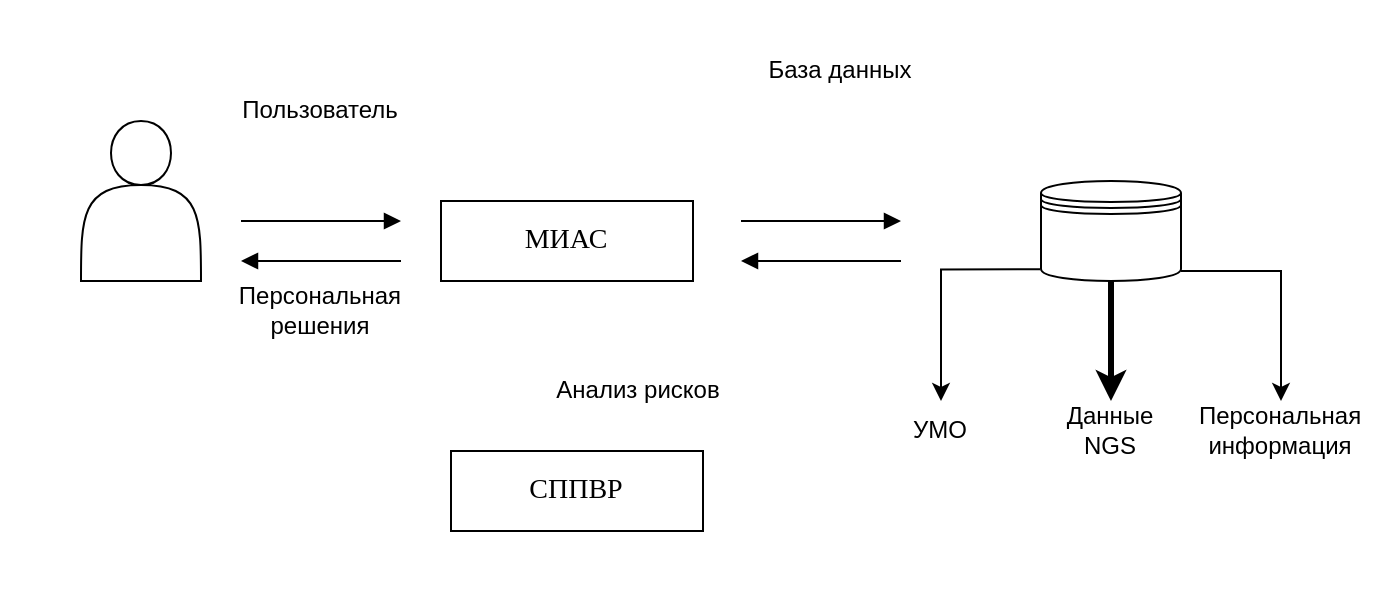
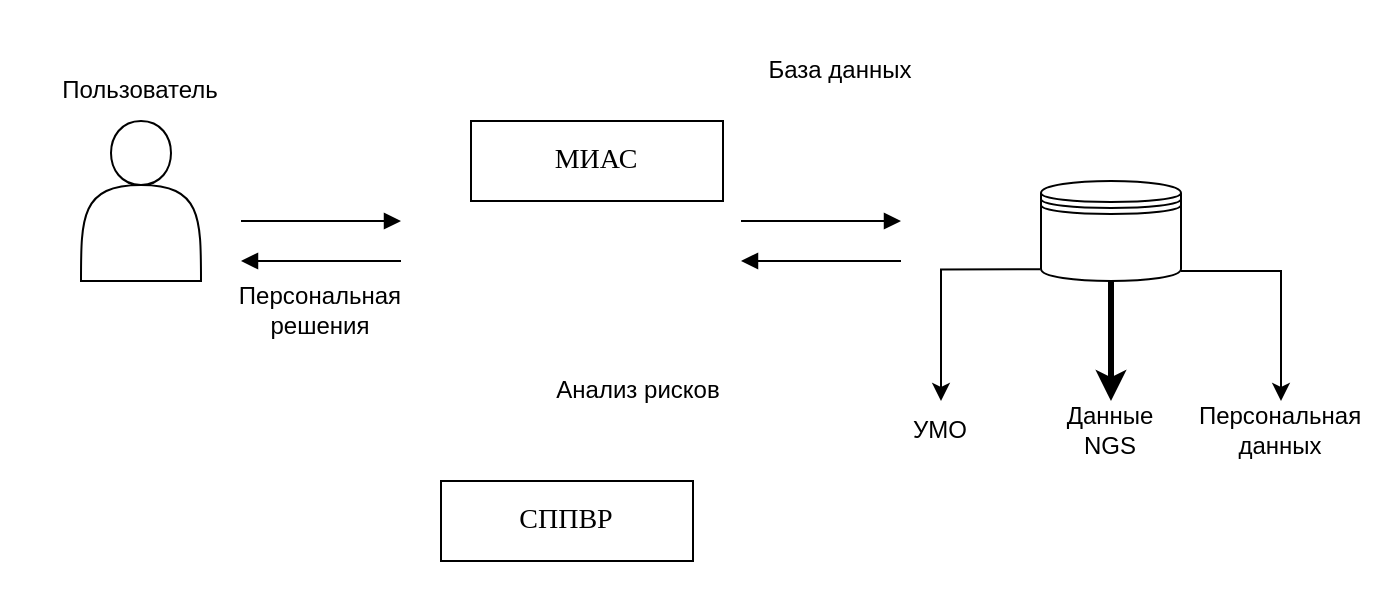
- <mxCell id="8" value="Пользователь" style="text;strokeColor=none;align=center;fillColor=none;html=1;verticalAlign=middle;whiteSpace=wrap;rounded=0;" vertex="1" parent="1"><mxGeometry x="110" y="40" width="100" height="30" as="geometry" /></mxCell>
+ <mxCell id="8" value="Пользователь" style="text;strokeColor=none;align=center;fillColor=none;html=1;verticalAlign=middle;whiteSpace=wrap;rounded=0;" vertex="1" parent="1"><mxGeometry x="20" y="30" width="100" height="30" as="geometry" /></mxCell>
- <mxCell id="7" value="&lt;font face=&quot;Times New Roman&quot; style=&quot;font-size: 14px;&quot;&gt;МИАС&lt;/font&gt;" style="text;strokeColor=default;align=center;fillColor=none;html=1;verticalAlign=middle;whiteSpace=wrap;rounded=0;" vertex="1" parent="1"><mxGeometry x="220" y="100" width="126" height="40" as="geometry" /></mxCell>
+ <mxCell id="7" value="&lt;font face=&quot;Times New Roman&quot; style=&quot;font-size: 14px;&quot;&gt;МИАС&lt;/font&gt;" style="text;strokeColor=default;align=center;fillColor=none;html=1;verticalAlign=middle;whiteSpace=wrap;rounded=0;" vertex="1" parent="1"><mxGeometry x="235" y="60" width="126" height="40" as="geometry" /></mxCell>
- <mxCell id="16" value="Персональная информация" style="text;strokeColor=none;align=center;fillColor=none;html=1;verticalAlign=middle;whiteSpace=wrap;rounded=0;" vertex="1" parent="1"><mxGeometry x="610" y="200" width="60" height="30" as="geometry" /></mxCell>
+ <mxCell id="16" value="Персональная данных" style="text;strokeColor=none;align=center;fillColor=none;html=1;verticalAlign=middle;whiteSpace=wrap;rounded=0;" vertex="1" parent="1"><mxGeometry x="610" y="200" width="60" height="30" as="geometry" /></mxCell>
- <mxCell id="17" value="&lt;font face=&quot;Times New Roman&quot; style=&quot;font-size: 14px;&quot;&gt;СППВР&lt;/font&gt;" style="text;strokeColor=default;align=center;fillColor=none;html=1;verticalAlign=middle;whiteSpace=wrap;rounded=0;" vertex="1" parent="1"><mxGeometry x="225" y="225" width="126" height="40" as="geometry" /></mxCell>
+ <mxCell id="17" value="&lt;font face=&quot;Times New Roman&quot; style=&quot;font-size: 14px;&quot;&gt;СППВР&lt;/font&gt;" style="text;strokeColor=default;align=center;fillColor=none;html=1;verticalAlign=middle;whiteSpace=wrap;rounded=0;" vertex="1" parent="1"><mxGeometry x="220" y="240" width="126" height="40" as="geometry" /></mxCell>
